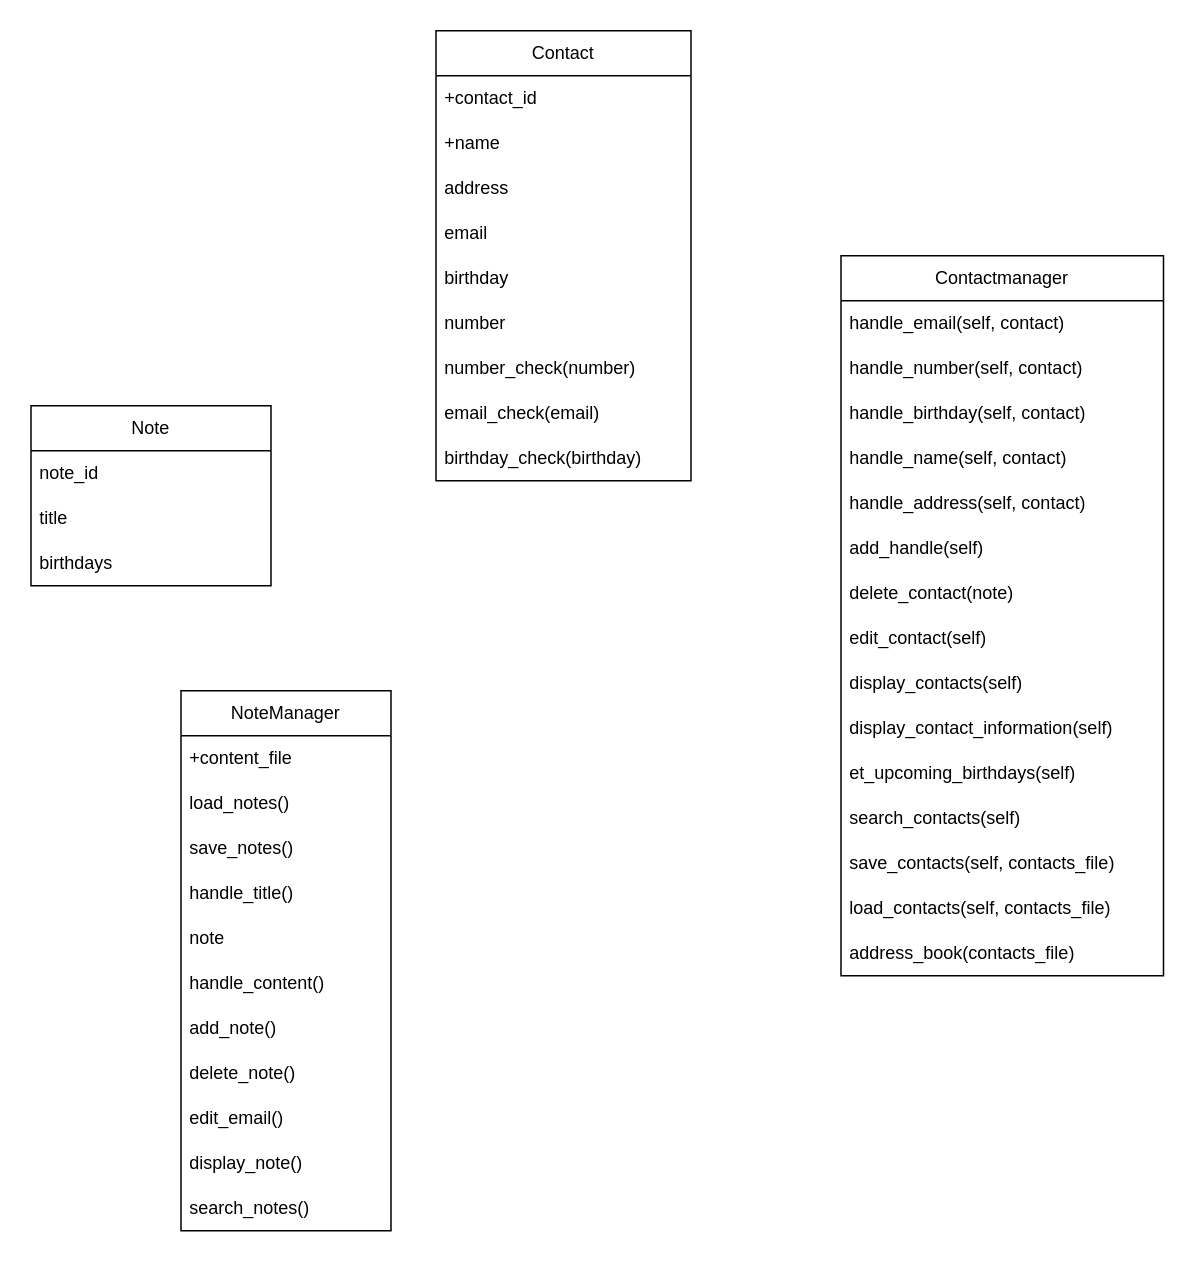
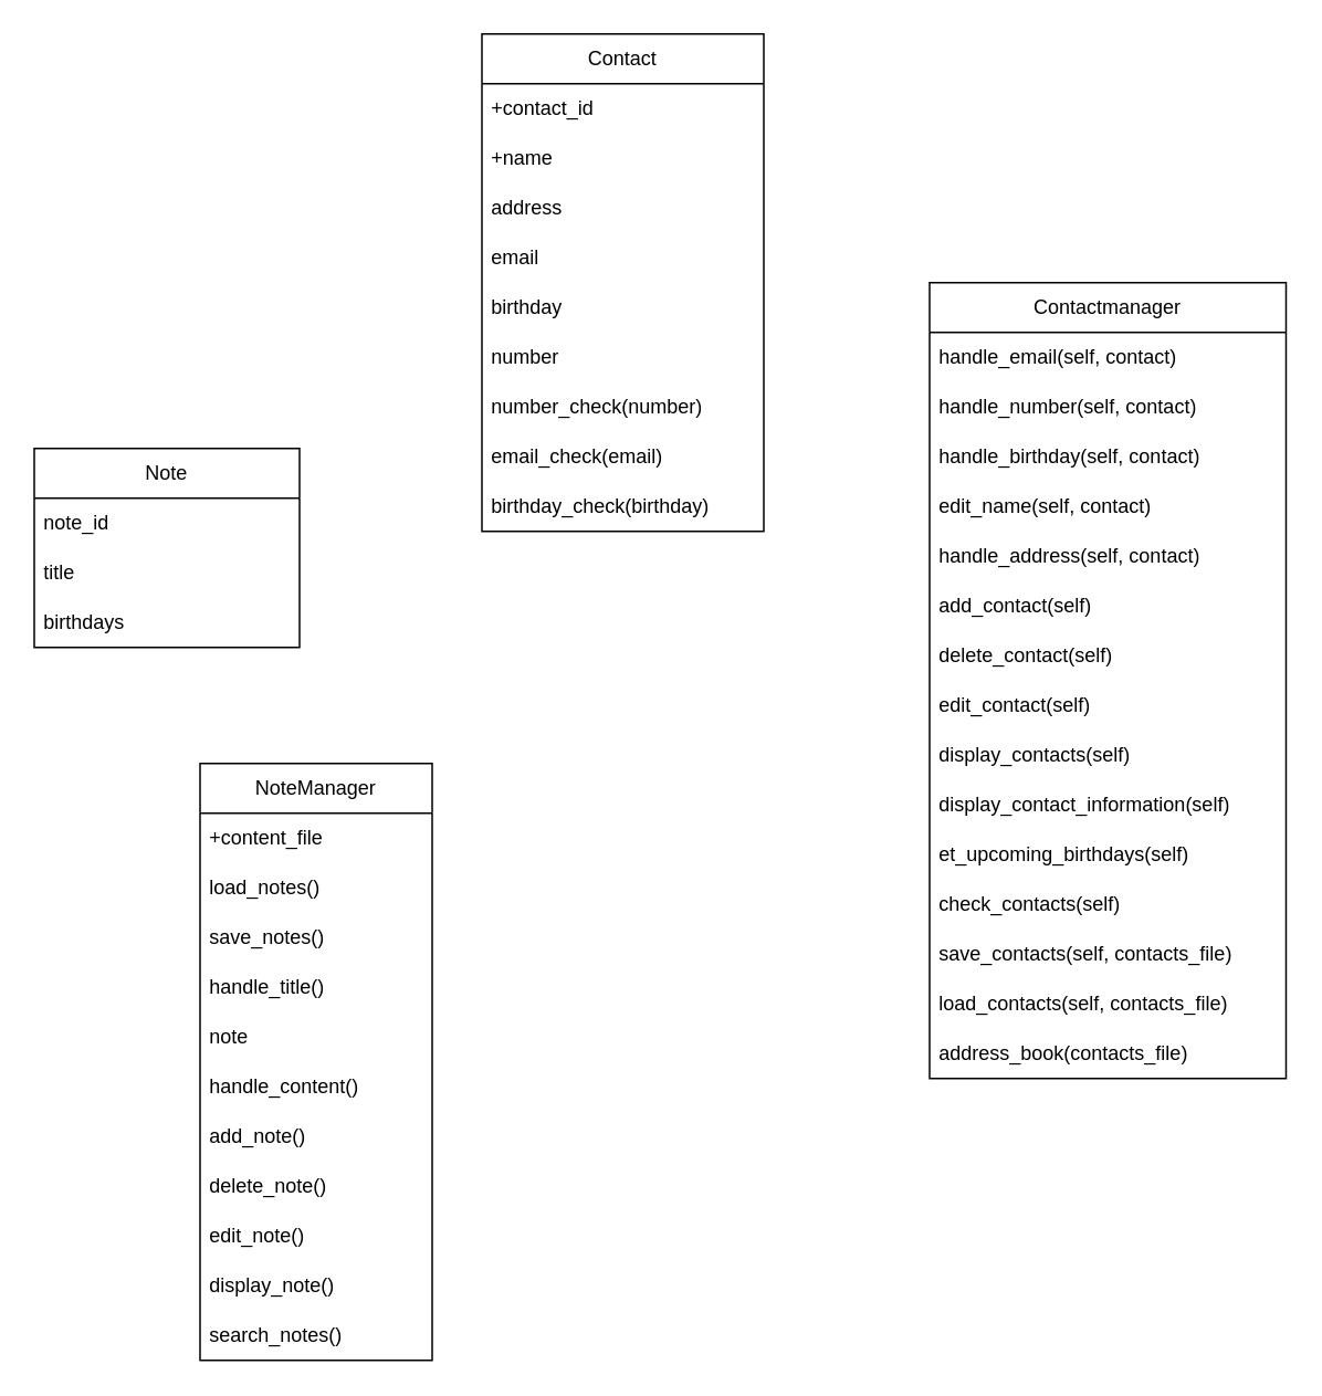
- <mxCell id="16" value="handle_name(self, contact)" style="text;strokeColor=none;fillColor=none;align=left;verticalAlign=middle;spacingLeft=4;spacingRight=4;overflow=hidden;points=[[0,0.5],[1,0.5]];portConstraint=eastwest;rotatable=0;whiteSpace=wrap;html=1;" vertex="1" parent="12"><mxGeometry y="120" width="215" height="30" as="geometry" /></mxCell>
+ <mxCell id="16" value="edit_name(self, contact)" style="text;strokeColor=none;fillColor=none;align=left;verticalAlign=middle;spacingLeft=4;spacingRight=4;overflow=hidden;points=[[0,0.5],[1,0.5]];portConstraint=eastwest;rotatable=0;whiteSpace=wrap;html=1;" vertex="1" parent="12"><mxGeometry y="120" width="215" height="30" as="geometry" /></mxCell>
- <mxCell id="18" value="add_handle(self)" style="text;strokeColor=none;fillColor=none;align=left;verticalAlign=middle;spacingLeft=4;spacingRight=4;overflow=hidden;points=[[0,0.5],[1,0.5]];portConstraint=eastwest;rotatable=0;whiteSpace=wrap;html=1;" vertex="1" parent="12"><mxGeometry y="180" width="215" height="30" as="geometry" /></mxCell>
+ <mxCell id="18" value="add_contact(self)" style="text;strokeColor=none;fillColor=none;align=left;verticalAlign=middle;spacingLeft=4;spacingRight=4;overflow=hidden;points=[[0,0.5],[1,0.5]];portConstraint=eastwest;rotatable=0;whiteSpace=wrap;html=1;" vertex="1" parent="12"><mxGeometry y="180" width="215" height="30" as="geometry" /></mxCell>
- <mxCell id="19" value="delete_contact(note)" style="text;strokeColor=none;fillColor=none;align=left;verticalAlign=middle;spacingLeft=4;spacingRight=4;overflow=hidden;points=[[0,0.5],[1,0.5]];portConstraint=eastwest;rotatable=0;whiteSpace=wrap;html=1;" vertex="1" parent="12"><mxGeometry y="210" width="215" height="30" as="geometry" /></mxCell>
+ <mxCell id="19" value="delete_contact(self)" style="text;strokeColor=none;fillColor=none;align=left;verticalAlign=middle;spacingLeft=4;spacingRight=4;overflow=hidden;points=[[0,0.5],[1,0.5]];portConstraint=eastwest;rotatable=0;whiteSpace=wrap;html=1;" vertex="1" parent="12"><mxGeometry y="210" width="215" height="30" as="geometry" /></mxCell>
- <mxCell id="24" value="search_contacts(self)" style="text;strokeColor=none;fillColor=none;align=left;verticalAlign=middle;spacingLeft=4;spacingRight=4;overflow=hidden;points=[[0,0.5],[1,0.5]];portConstraint=eastwest;rotatable=0;whiteSpace=wrap;html=1;" vertex="1" parent="12"><mxGeometry y="360" width="215" height="30" as="geometry" /></mxCell>
+ <mxCell id="24" value="check_contacts(self)" style="text;strokeColor=none;fillColor=none;align=left;verticalAlign=middle;spacingLeft=4;spacingRight=4;overflow=hidden;points=[[0,0.5],[1,0.5]];portConstraint=eastwest;rotatable=0;whiteSpace=wrap;html=1;" vertex="1" parent="12"><mxGeometry y="360" width="215" height="30" as="geometry" /></mxCell>
- <mxCell id="41" value="edit_email()" style="text;strokeColor=none;fillColor=none;align=left;verticalAlign=middle;spacingLeft=4;spacingRight=4;overflow=hidden;points=[[0,0.5],[1,0.5]];portConstraint=eastwest;rotatable=0;whiteSpace=wrap;html=1;" vertex="1" parent="32"><mxGeometry y="270" width="140" height="30" as="geometry" /></mxCell>
+ <mxCell id="41" value="edit_note()" style="text;strokeColor=none;fillColor=none;align=left;verticalAlign=middle;spacingLeft=4;spacingRight=4;overflow=hidden;points=[[0,0.5],[1,0.5]];portConstraint=eastwest;rotatable=0;whiteSpace=wrap;html=1;" vertex="1" parent="32"><mxGeometry y="270" width="140" height="30" as="geometry" /></mxCell>
